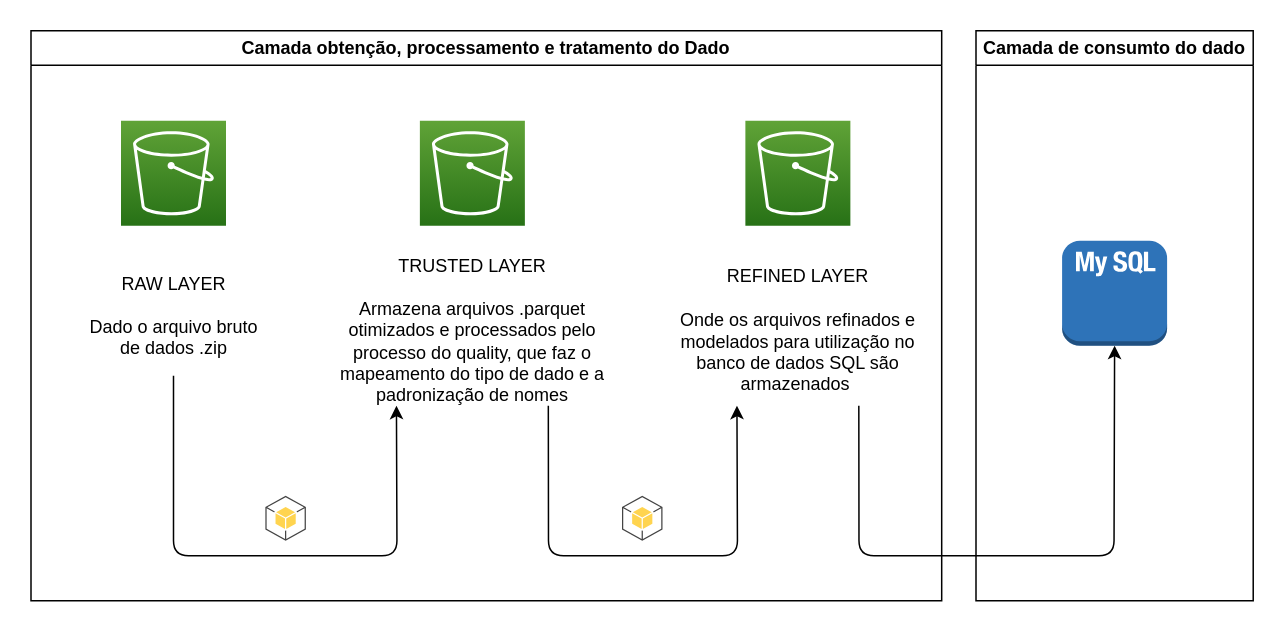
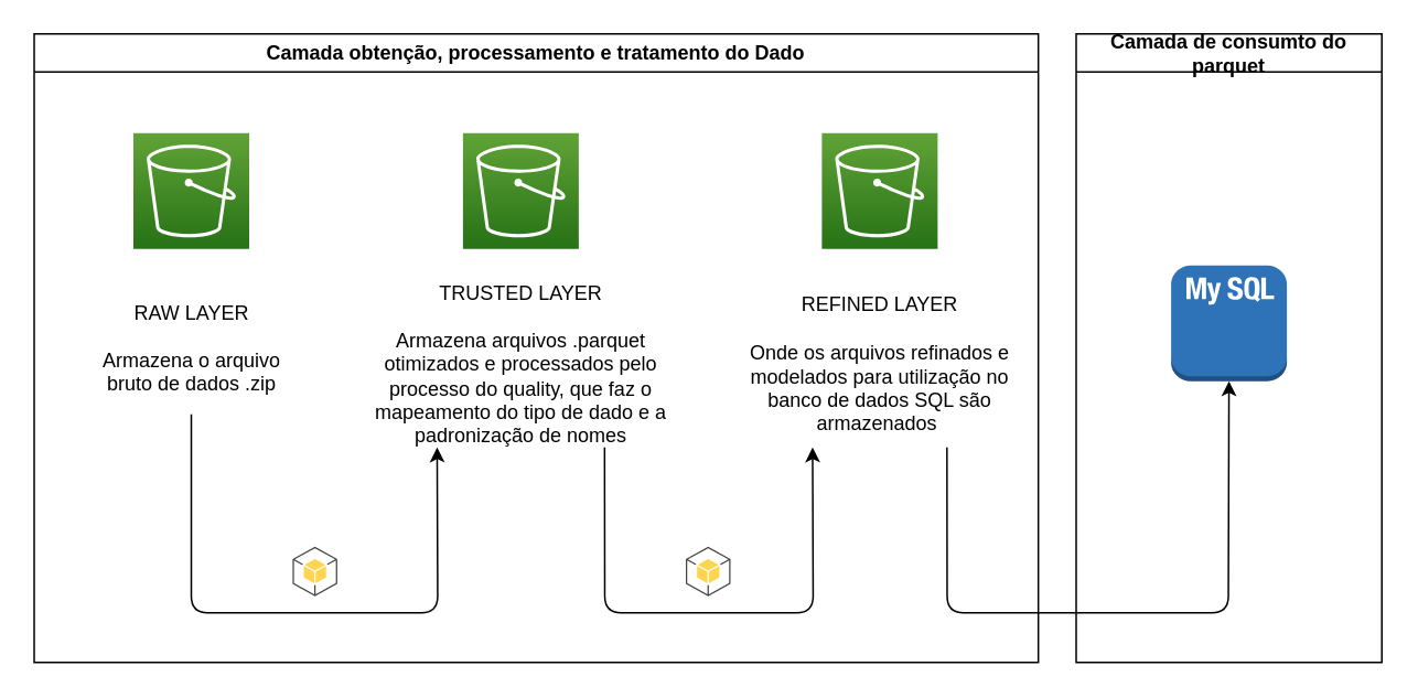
- <mxCell id="14" value="Camada de consumto do dado" style="swimlane;whiteSpace=wrap;html=1;" vertex="1" parent="1"><mxGeometry x="650" y="20" width="184.81" height="380" as="geometry" /></mxCell>
+ <mxCell id="14" value="Camada de consumto do parquet" style="swimlane;whiteSpace=wrap;html=1;" vertex="1" parent="1"><mxGeometry x="650" y="20" width="184.81" height="380" as="geometry" /></mxCell>
- <mxCell id="6" value="RAW LAYER&lt;br&gt;&lt;br&gt;Dado o arquivo bruto de dados .zip" style="text;html=1;strokeColor=none;fillColor=none;align=center;verticalAlign=middle;whiteSpace=wrap;rounded=0;" vertex="1" parent="1"><mxGeometry x="53.75" y="170" width="122.5" height="80" as="geometry" /></mxCell>
+ <mxCell id="6" value="RAW LAYER&lt;br&gt;&lt;br&gt;Armazena o arquivo bruto de dados .zip" style="text;html=1;strokeColor=none;fillColor=none;align=center;verticalAlign=middle;whiteSpace=wrap;rounded=0;" vertex="1" parent="1"><mxGeometry x="53.75" y="170" width="122.5" height="80" as="geometry" /></mxCell>
